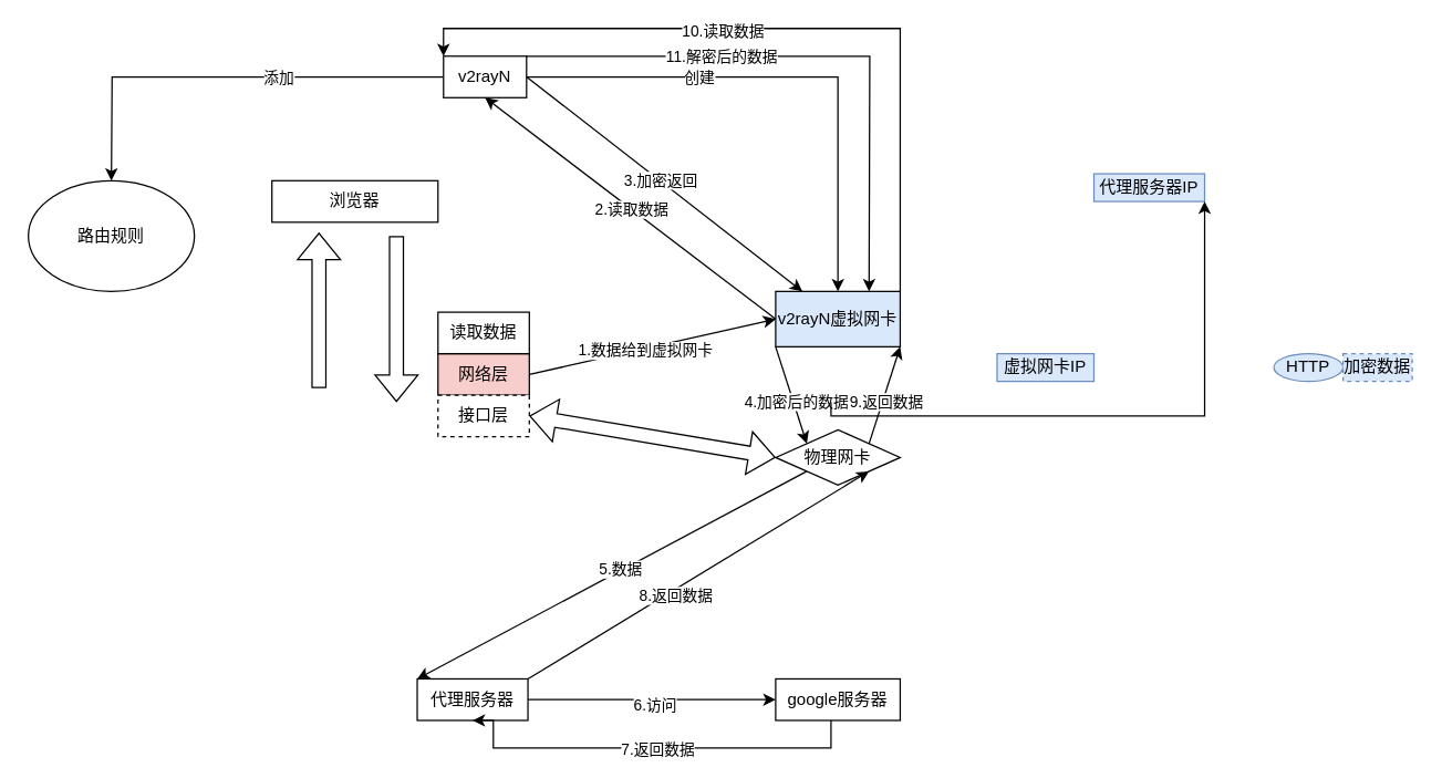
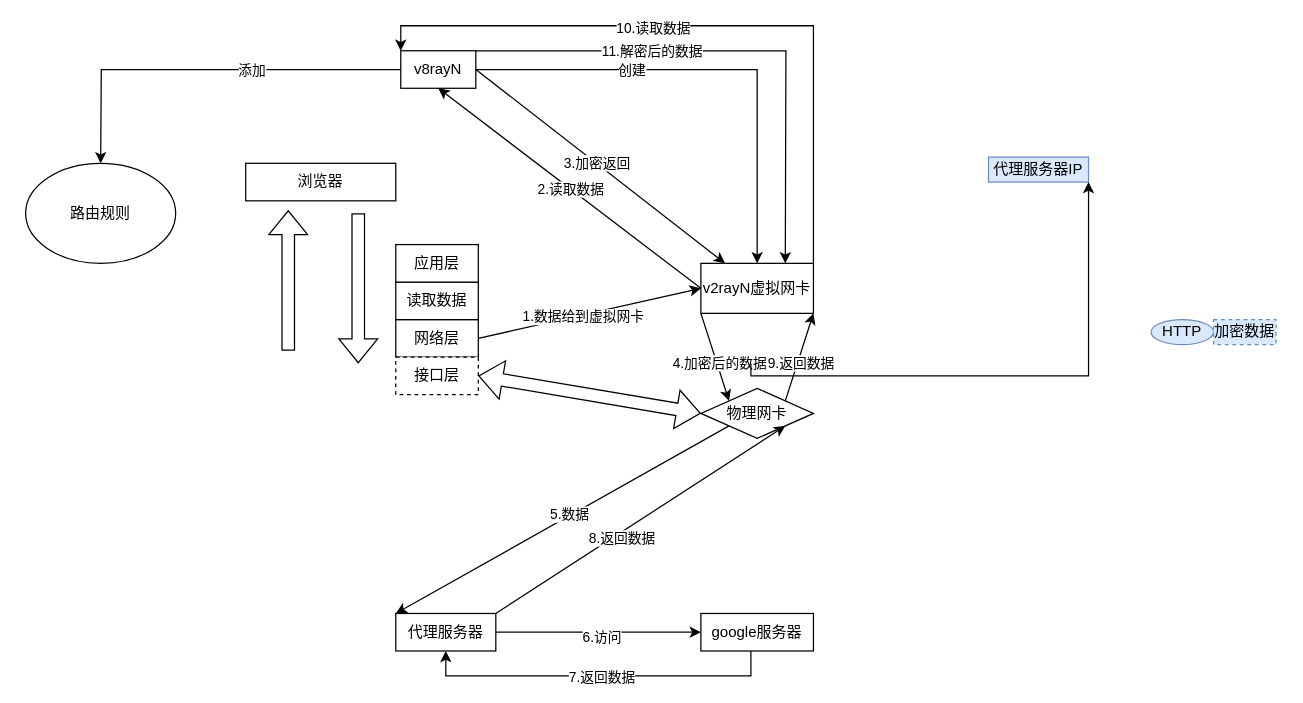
- <mxCell id="6" value="v2rayN" style="rounded=0;whiteSpace=wrap;html=1;" vertex="1" parent="1"><mxGeometry x="320" y="40" width="60" height="30" as="geometry" /></mxCell>
+ <mxCell id="6" value="v8rayN" style="rounded=0;whiteSpace=wrap;html=1;" vertex="1" parent="1"><mxGeometry x="320" y="40" width="60" height="30" as="geometry" /></mxCell>
+ <mxCell id="12" value="应用层" style="rounded=0;whiteSpace=wrap;html=1;" vertex="1" parent="1"><mxGeometry x="316" y="195" width="66" height="30" as="geometry" /></mxCell>
- <mxCell id="7" value="v2rayN虚拟网卡" style="rounded=0;whiteSpace=wrap;html=1;fillColor=#dae8fc;" vertex="1" parent="1"><mxGeometry x="560" y="210" width="90" height="40" as="geometry" /></mxCell>
+ <mxCell id="7" value="v2rayN虚拟网卡" style="rounded=0;whiteSpace=wrap;html=1;" vertex="1" parent="1"><mxGeometry x="560" y="210" width="90" height="40" as="geometry" /></mxCell>
- <mxCell id="42" value="虚拟网卡IP" style="rounded=0;whiteSpace=wrap;html=1;fillColor=#dae8fc;strokeColor=#6c8ebf;" vertex="1" parent="1"><mxGeometry x="720" y="255" width="70" height="20" as="geometry" /></mxCell>
- <mxCell id="8" value="网络层" style="rounded=0;whiteSpace=wrap;html=1;fillColor=#f8cecc;" vertex="1" parent="1"><mxGeometry x="316" y="255" width="66" height="30" as="geometry" /></mxCell>
+ <mxCell id="8" value="网络层" style="rounded=0;whiteSpace=wrap;html=1;" vertex="1" parent="1"><mxGeometry x="316" y="255" width="66" height="30" as="geometry" /></mxCell>
- <mxCell id="25" value="代理服务器" style="rounded=0;whiteSpace=wrap;html=1;" vertex="1" parent="1"><mxGeometry x="301" y="490" width="80" height="30" as="geometry" /></mxCell>
+ <mxCell id="25" value="代理服务器" style="rounded=0;whiteSpace=wrap;html=1;" vertex="1" parent="1"><mxGeometry x="316" y="490" width="80" height="30" as="geometry" /></mxCell>
